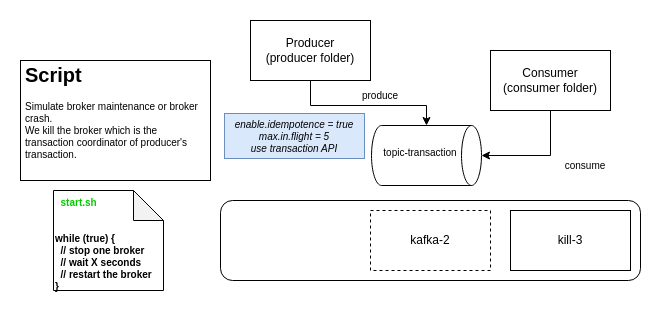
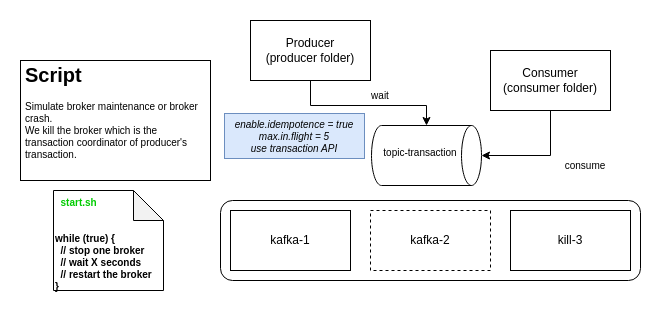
- <mxCell id="16" value="produce" style="text;html=1;strokeColor=none;fillColor=none;align=center;verticalAlign=middle;whiteSpace=wrap;rounded=0;fontSize=10;fontColor=#000000;" vertex="1" parent="1"><mxGeometry x="350" y="80" width="60" height="30" as="geometry" /></mxCell>
+ <mxCell id="16" value="wait" style="text;html=1;strokeColor=none;fillColor=none;align=center;verticalAlign=middle;whiteSpace=wrap;rounded=0;fontSize=10;fontColor=#000000;" vertex="1" parent="1"><mxGeometry x="350" y="80" width="60" height="30" as="geometry" /></mxCell>
+ <mxCell id="2" value="kafka-1" style="rounded=0;whiteSpace=wrap;html=1;" vertex="1" parent="1"><mxGeometry x="230" y="210" width="120" height="60" as="geometry" /></mxCell>
